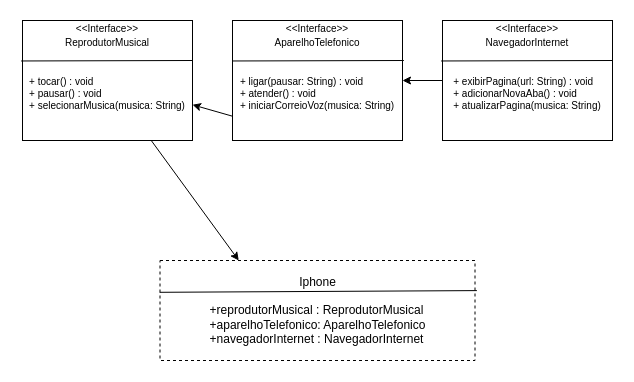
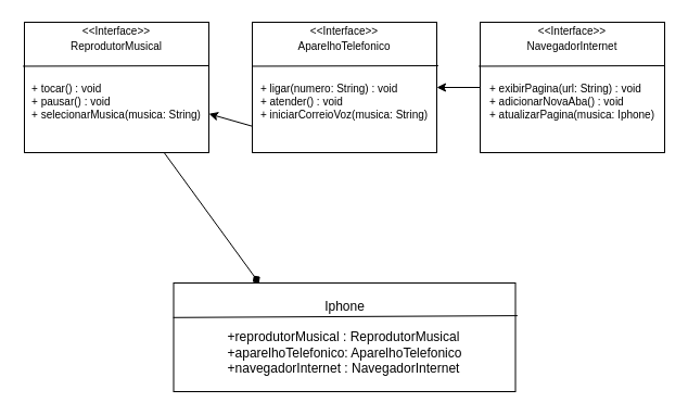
- <mxCell id="6" value="&lt;font style=&quot;&quot;&gt;&lt;font style=&quot;font-size: 10px;&quot;&gt;&amp;lt;&amp;lt;Interface&amp;gt;&amp;gt;&lt;br&gt;AparelhoTelefonico&lt;/font&gt;&lt;br&gt;&lt;br&gt;&lt;div style=&quot;font-size: 10px; text-align: left;&quot;&gt;&lt;span style=&quot;background-color: initial;&quot;&gt;&lt;br&gt;&lt;/span&gt;&lt;/div&gt;&lt;div style=&quot;font-size: 10px; text-align: left;&quot;&gt;&lt;span style=&quot;background-color: initial;&quot;&gt;+ ligar(pausar: String) : void&lt;/span&gt;&lt;/div&gt;&lt;div style=&quot;font-size: 10px; text-align: left;&quot;&gt;&lt;span style=&quot;background-color: initial;&quot;&gt;+ atender() : void&lt;/span&gt;&lt;/div&gt;&lt;div style=&quot;font-size: 10px; text-align: left;&quot;&gt;&lt;span style=&quot;background-color: initial;&quot;&gt;+ iniciarCorreioVoz(musica: String)&lt;/span&gt;&lt;/div&gt;&lt;div style=&quot;text-align: left;&quot;&gt;&lt;span style=&quot;font-size: 10px;&quot;&gt;&lt;br&gt;&lt;/span&gt;&lt;/div&gt;&lt;div style=&quot;text-align: left;&quot;&gt;&lt;span style=&quot;font-size: 10px;&quot;&gt;&lt;br&gt;&lt;/span&gt;&lt;/div&gt;&lt;/font&gt;" style="rounded=0;whiteSpace=wrap;html=1;" vertex="1" parent="1"><mxGeometry x="232" y="20" width="170" height="120" as="geometry" /></mxCell>
+ <mxCell id="6" value="&lt;font style=&quot;&quot;&gt;&lt;font style=&quot;font-size: 10px;&quot;&gt;&amp;lt;&amp;lt;Interface&amp;gt;&amp;gt;&lt;br&gt;AparelhoTelefonico&lt;/font&gt;&lt;br&gt;&lt;br&gt;&lt;div style=&quot;font-size: 10px; text-align: left;&quot;&gt;&lt;span style=&quot;background-color: initial;&quot;&gt;&lt;br&gt;&lt;/span&gt;&lt;/div&gt;&lt;div style=&quot;font-size: 10px; text-align: left;&quot;&gt;&lt;span style=&quot;background-color: initial;&quot;&gt;+ ligar(numero: String) : void&lt;/span&gt;&lt;/div&gt;&lt;div style=&quot;font-size: 10px; text-align: left;&quot;&gt;&lt;span style=&quot;background-color: initial;&quot;&gt;+ atender() : void&lt;/span&gt;&lt;/div&gt;&lt;div style=&quot;font-size: 10px; text-align: left;&quot;&gt;&lt;span style=&quot;background-color: initial;&quot;&gt;+ iniciarCorreioVoz(musica: String)&lt;/span&gt;&lt;/div&gt;&lt;div style=&quot;text-align: left;&quot;&gt;&lt;span style=&quot;font-size: 10px;&quot;&gt;&lt;br&gt;&lt;/span&gt;&lt;/div&gt;&lt;div style=&quot;text-align: left;&quot;&gt;&lt;span style=&quot;font-size: 10px;&quot;&gt;&lt;br&gt;&lt;/span&gt;&lt;/div&gt;&lt;/font&gt;" style="rounded=0;whiteSpace=wrap;html=1;" vertex="1" parent="1"><mxGeometry x="232" y="20" width="170" height="120" as="geometry" /></mxCell>
- <mxCell id="8" value="&lt;font style=&quot;&quot;&gt;&lt;font style=&quot;font-size: 10px;&quot;&gt;&amp;lt;&amp;lt;Interface&amp;gt;&amp;gt;&lt;br&gt;NavegadorInternet&lt;/font&gt;&lt;br&gt;&lt;br&gt;&lt;div style=&quot;font-size: 10px; text-align: left;&quot;&gt;&lt;span style=&quot;background-color: initial;&quot;&gt;&lt;br&gt;&lt;/span&gt;&lt;/div&gt;&lt;div style=&quot;font-size: 10px; text-align: left;&quot;&gt;&lt;span style=&quot;background-color: initial;&quot;&gt;+ exibirPagina(url: String) : void&lt;/span&gt;&lt;/div&gt;&lt;div style=&quot;font-size: 10px; text-align: left;&quot;&gt;&lt;span style=&quot;background-color: initial;&quot;&gt;+ adicionarNovaAba() : void&lt;/span&gt;&lt;/div&gt;&lt;div style=&quot;font-size: 10px; text-align: left;&quot;&gt;&lt;span style=&quot;background-color: initial;&quot;&gt;+ atualizarPagina(musica: String)&lt;/span&gt;&lt;/div&gt;&lt;div style=&quot;text-align: left;&quot;&gt;&lt;span style=&quot;font-size: 10px;&quot;&gt;&lt;br&gt;&lt;/span&gt;&lt;/div&gt;&lt;div style=&quot;text-align: left;&quot;&gt;&lt;span style=&quot;font-size: 10px;&quot;&gt;&lt;br&gt;&lt;/span&gt;&lt;/div&gt;&lt;/font&gt;" style="rounded=0;whiteSpace=wrap;html=1;" vertex="1" parent="1"><mxGeometry x="442" y="20" width="170" height="120" as="geometry" /></mxCell>
+ <mxCell id="8" value="&lt;font style=&quot;&quot;&gt;&lt;font style=&quot;font-size: 10px;&quot;&gt;&amp;lt;&amp;lt;Interface&amp;gt;&amp;gt;&lt;br&gt;NavegadorInternet&lt;/font&gt;&lt;br&gt;&lt;br&gt;&lt;div style=&quot;font-size: 10px; text-align: left;&quot;&gt;&lt;span style=&quot;background-color: initial;&quot;&gt;&lt;br&gt;&lt;/span&gt;&lt;/div&gt;&lt;div style=&quot;font-size: 10px; text-align: left;&quot;&gt;&lt;span style=&quot;background-color: initial;&quot;&gt;+ exibirPagina(url: String) : void&lt;/span&gt;&lt;/div&gt;&lt;div style=&quot;font-size: 10px; text-align: left;&quot;&gt;&lt;span style=&quot;background-color: initial;&quot;&gt;+ adicionarNovaAba() : void&lt;/span&gt;&lt;/div&gt;&lt;div style=&quot;font-size: 10px; text-align: left;&quot;&gt;&lt;span style=&quot;background-color: initial;&quot;&gt;+ atualizarPagina(musica: Iphone)&lt;/span&gt;&lt;/div&gt;&lt;div style=&quot;text-align: left;&quot;&gt;&lt;span style=&quot;font-size: 10px;&quot;&gt;&lt;br&gt;&lt;/span&gt;&lt;/div&gt;&lt;div style=&quot;text-align: left;&quot;&gt;&lt;span style=&quot;font-size: 10px;&quot;&gt;&lt;br&gt;&lt;/span&gt;&lt;/div&gt;&lt;/font&gt;" style="rounded=0;whiteSpace=wrap;html=1;" vertex="1" parent="1"><mxGeometry x="442" y="20" width="170" height="120" as="geometry" /></mxCell>
- <mxCell id="2" style="edgeStyle=none;html=1;entryX=0.25;entryY=0;entryDx=0;entryDy=0;" edge="1" parent="1" source="3" target="4"><mxGeometry relative="1" as="geometry" /></mxCell>
+ <mxCell id="2" style="edgeStyle=none;html=1;entryX=0.25;entryY=0;entryDx=0;entryDy=0;endArrow=diamond;" edge="1" parent="1" source="3" target="4"><mxGeometry relative="1" as="geometry" /></mxCell>
- <mxCell id="4" value="Iphone&lt;br&gt;&lt;br&gt;&lt;div style=&quot;text-align: left;&quot;&gt;&lt;span style=&quot;background-color: initial;&quot;&gt;+reprodutorMusical : &lt;/span&gt;&lt;span style=&quot;background-color: initial;&quot;&gt;ReprodutorMusical&lt;/span&gt;&lt;/div&gt;&lt;div style=&quot;text-align: left;&quot;&gt;&lt;span style=&quot;background-color: initial;&quot;&gt;+aparelhoTelefonico: &lt;/span&gt;&lt;span style=&quot;background-color: initial;&quot;&gt;AparelhoTelefonico&lt;/span&gt;&lt;/div&gt;&lt;div style=&quot;text-align: left;&quot;&gt;&lt;span style=&quot;background-color: initial;&quot;&gt;+navegadorInternet : &lt;/span&gt;&lt;span style=&quot;background-color: initial;&quot;&gt;NavegadorInternet&lt;/span&gt;&lt;/div&gt;" style="rounded=0;whiteSpace=wrap;html=1;dashed=1;" vertex="1" parent="1"><mxGeometry x="159.5" y="260" width="315" height="100" as="geometry" /></mxCell>
+ <mxCell id="4" value="Iphone&lt;br&gt;&lt;br&gt;&lt;div style=&quot;text-align: left;&quot;&gt;&lt;span style=&quot;background-color: initial;&quot;&gt;+reprodutorMusical : &lt;/span&gt;&lt;span style=&quot;background-color: initial;&quot;&gt;ReprodutorMusical&lt;/span&gt;&lt;/div&gt;&lt;div style=&quot;text-align: left;&quot;&gt;&lt;span style=&quot;background-color: initial;&quot;&gt;+aparelhoTelefonico: &lt;/span&gt;&lt;span style=&quot;background-color: initial;&quot;&gt;AparelhoTelefonico&lt;/span&gt;&lt;/div&gt;&lt;div style=&quot;text-align: left;&quot;&gt;&lt;span style=&quot;background-color: initial;&quot;&gt;+navegadorInternet : &lt;/span&gt;&lt;span style=&quot;background-color: initial;&quot;&gt;NavegadorInternet&lt;/span&gt;&lt;/div&gt;" style="rounded=0;whiteSpace=wrap;html=1;" vertex="1" parent="1"><mxGeometry x="159.5" y="260" width="315" height="100" as="geometry" /></mxCell>
